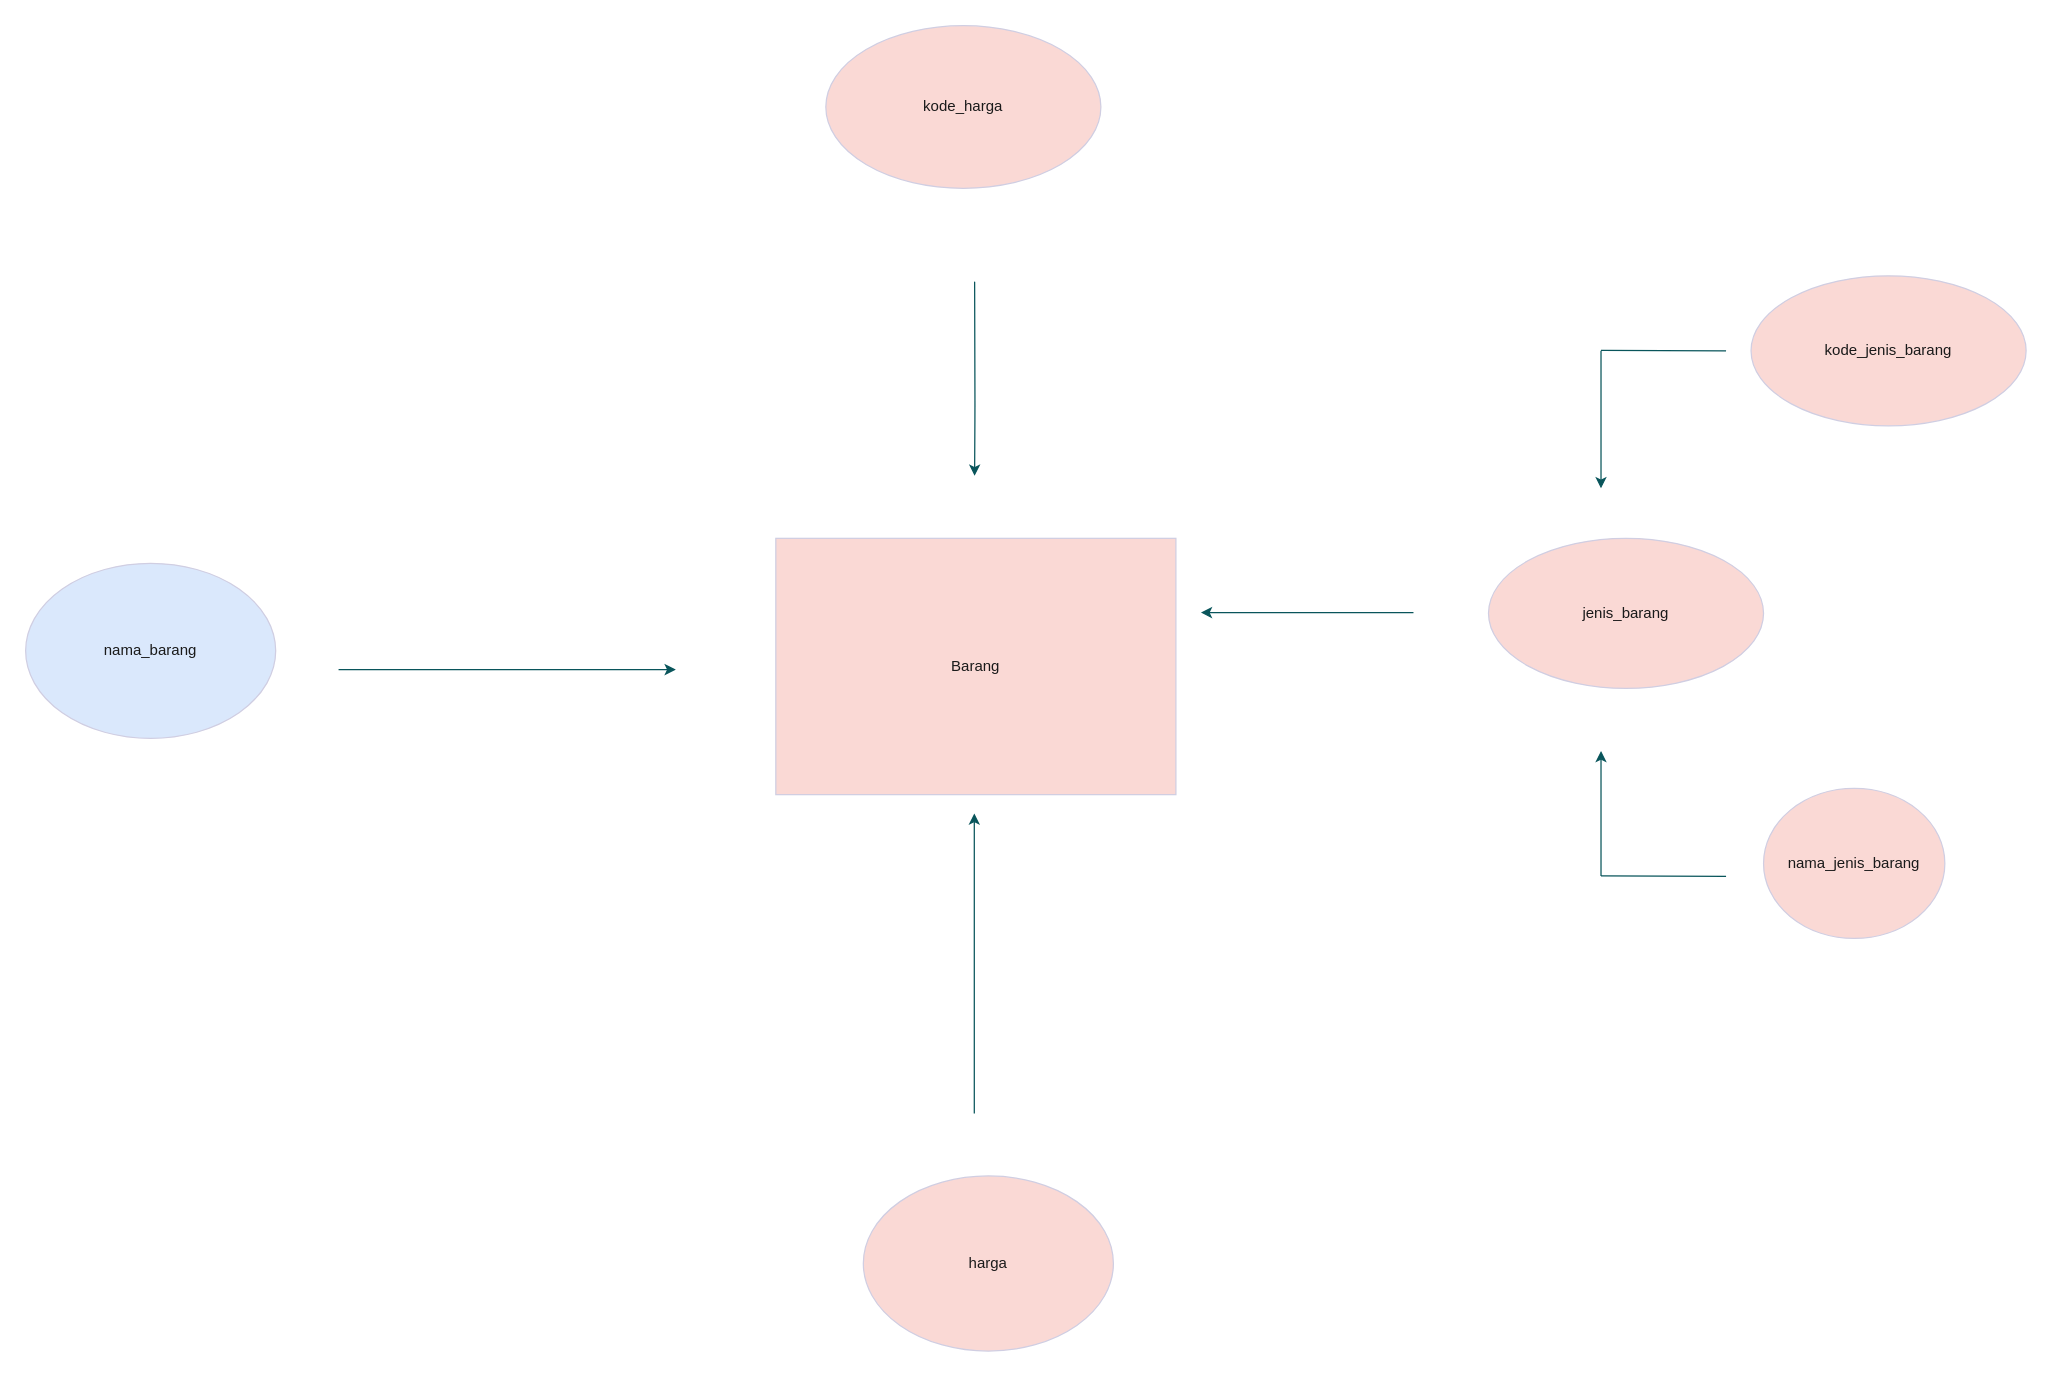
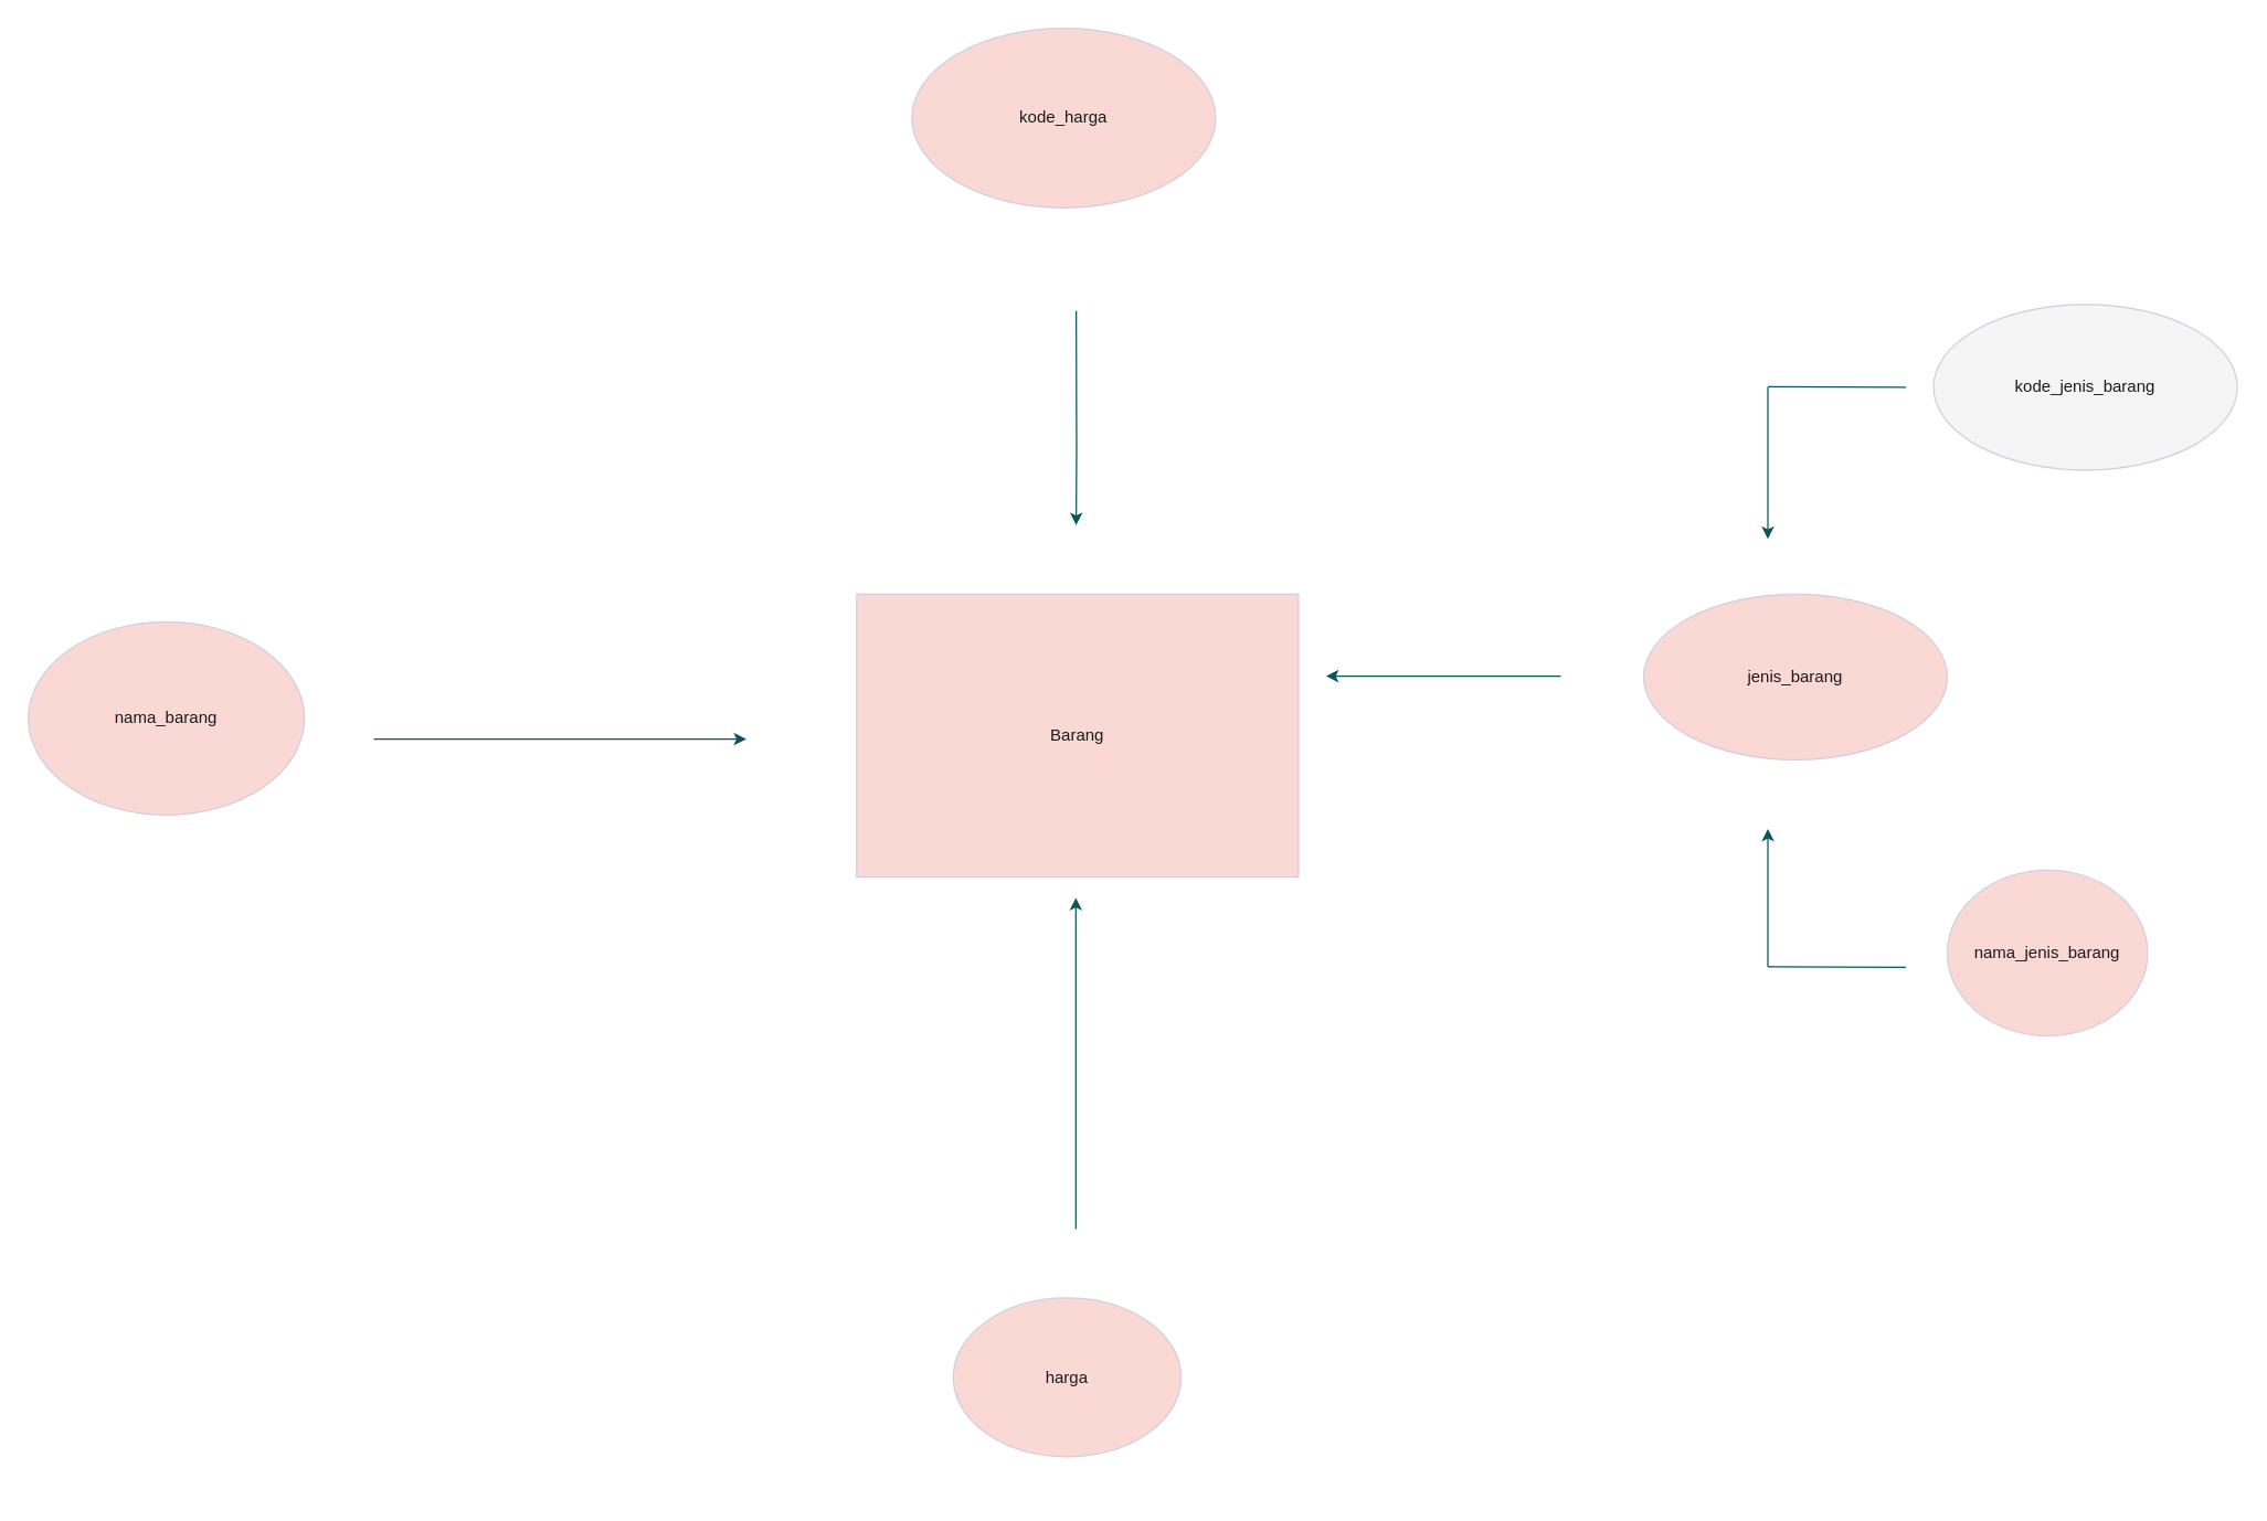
- <mxCell id="7" value="kode_jenis_barang" style="ellipse;whiteSpace=wrap;html=1;fillColor=#FAD9D5;strokeColor=#D0CEE2;fontColor=#1A1A1A;" vertex="1" parent="1"><mxGeometry x="1400" y="220" width="220" height="120" as="geometry" /></mxCell>
+ <mxCell id="7" value="kode_jenis_barang" style="ellipse;whiteSpace=wrap;html=1;fillColor=#f5f5f5;strokeColor=#D0CEE2;fontColor=#1A1A1A;" vertex="1" parent="1"><mxGeometry x="1400" y="220" width="220" height="120" as="geometry" /></mxCell>
- <mxCell id="3" value="nama_barang" style="ellipse;whiteSpace=wrap;html=1;fillColor=#dae8fc;strokeColor=#D0CEE2;fontColor=#1A1A1A;" vertex="1" parent="1"><mxGeometry x="20" y="450" width="200" height="140" as="geometry" /></mxCell>
+ <mxCell id="3" value="nama_barang" style="ellipse;whiteSpace=wrap;html=1;fillColor=#FAD9D5;strokeColor=#D0CEE2;fontColor=#1A1A1A;" vertex="1" parent="1"><mxGeometry x="20" y="450" width="200" height="140" as="geometry" /></mxCell>
- <mxCell id="16" value="harga" style="ellipse;whiteSpace=wrap;html=1;fillColor=#FAD9D5;strokeColor=#D0CEE2;fontColor=#1A1A1A;" vertex="1" parent="1"><mxGeometry x="690" y="940" width="200" height="140" as="geometry" /></mxCell>
+ <mxCell id="16" value="harga" style="ellipse;whiteSpace=wrap;html=1;fillColor=#FAD9D5;strokeColor=#D0CEE2;fontColor=#1A1A1A;" vertex="1" parent="1"><mxGeometry x="690" y="940" width="165" height="115" as="geometry" /></mxCell>
